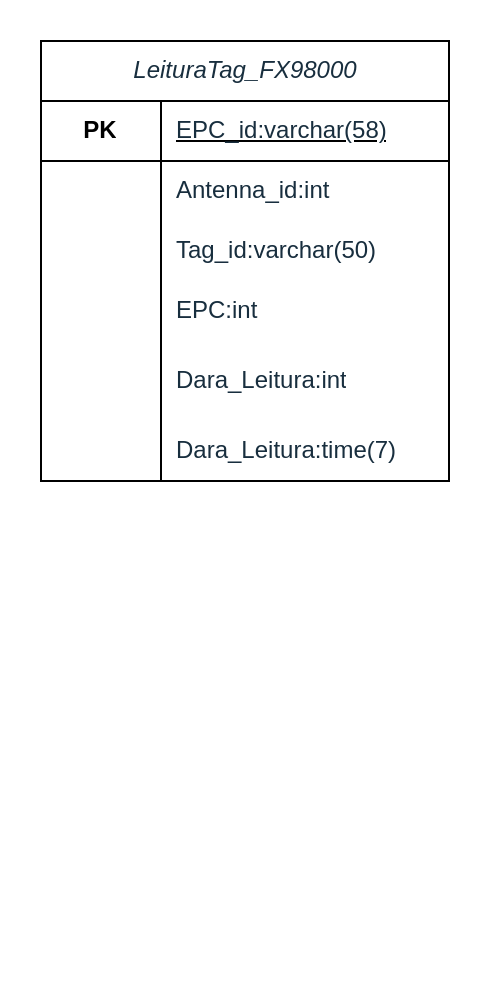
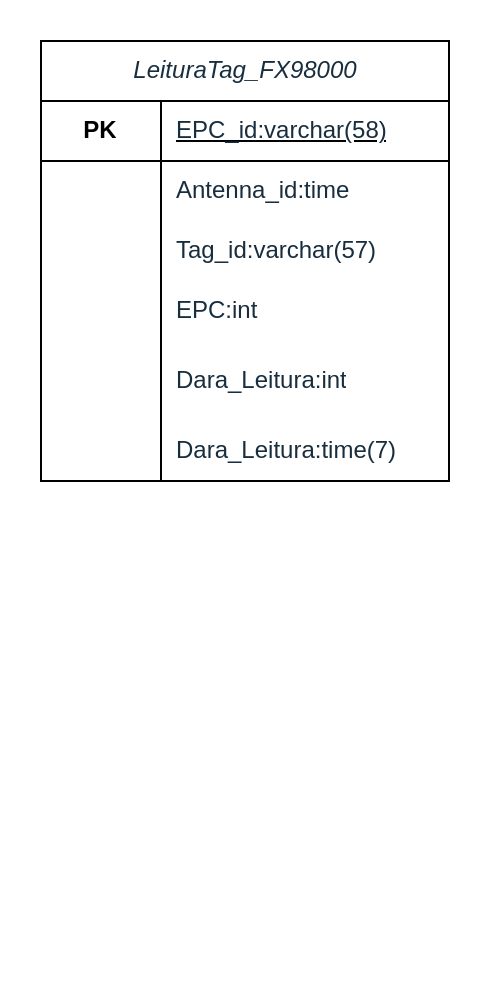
- <mxCell id="8" value="&lt;span style=&quot;color: rgb(24, 46, 62); text-wrap: nowrap;&quot;&gt;Antenna_id:int&lt;/span&gt;" style="shape=partialRectangle;connectable=0;fillColor=none;top=0;left=0;bottom=0;right=0;align=left;spacingLeft=6;overflow=hidden;whiteSpace=wrap;html=1;" parent="6" vertex="1"><mxGeometry x="60" width="144" height="30" as="geometry"><mxRectangle width="144" height="30" as="alternateBounds" /></mxGeometry></mxCell>
+ <mxCell id="8" value="&lt;span style=&quot;color: rgb(24, 46, 62); text-wrap: nowrap;&quot;&gt;Antenna_id:time&lt;/span&gt;" style="shape=partialRectangle;connectable=0;fillColor=none;top=0;left=0;bottom=0;right=0;align=left;spacingLeft=6;overflow=hidden;whiteSpace=wrap;html=1;" parent="6" vertex="1"><mxGeometry x="60" width="144" height="30" as="geometry"><mxRectangle width="144" height="30" as="alternateBounds" /></mxGeometry></mxCell>
- <mxCell id="11" value="&lt;span style=&quot;color: rgb(24, 46, 62); text-wrap: nowrap;&quot;&gt;Tag_id:varchar(50)&lt;/span&gt;" style="shape=partialRectangle;connectable=0;fillColor=none;top=0;left=0;bottom=0;right=0;align=left;spacingLeft=6;overflow=hidden;whiteSpace=wrap;html=1;" parent="9" vertex="1"><mxGeometry x="60" width="144" height="30" as="geometry"><mxRectangle width="144" height="30" as="alternateBounds" /></mxGeometry></mxCell>
+ <mxCell id="11" value="&lt;span style=&quot;color: rgb(24, 46, 62); text-wrap: nowrap;&quot;&gt;Tag_id:varchar(57)&lt;/span&gt;" style="shape=partialRectangle;connectable=0;fillColor=none;top=0;left=0;bottom=0;right=0;align=left;spacingLeft=6;overflow=hidden;whiteSpace=wrap;html=1;" parent="9" vertex="1"><mxGeometry x="60" width="144" height="30" as="geometry"><mxRectangle width="144" height="30" as="alternateBounds" /></mxGeometry></mxCell>
